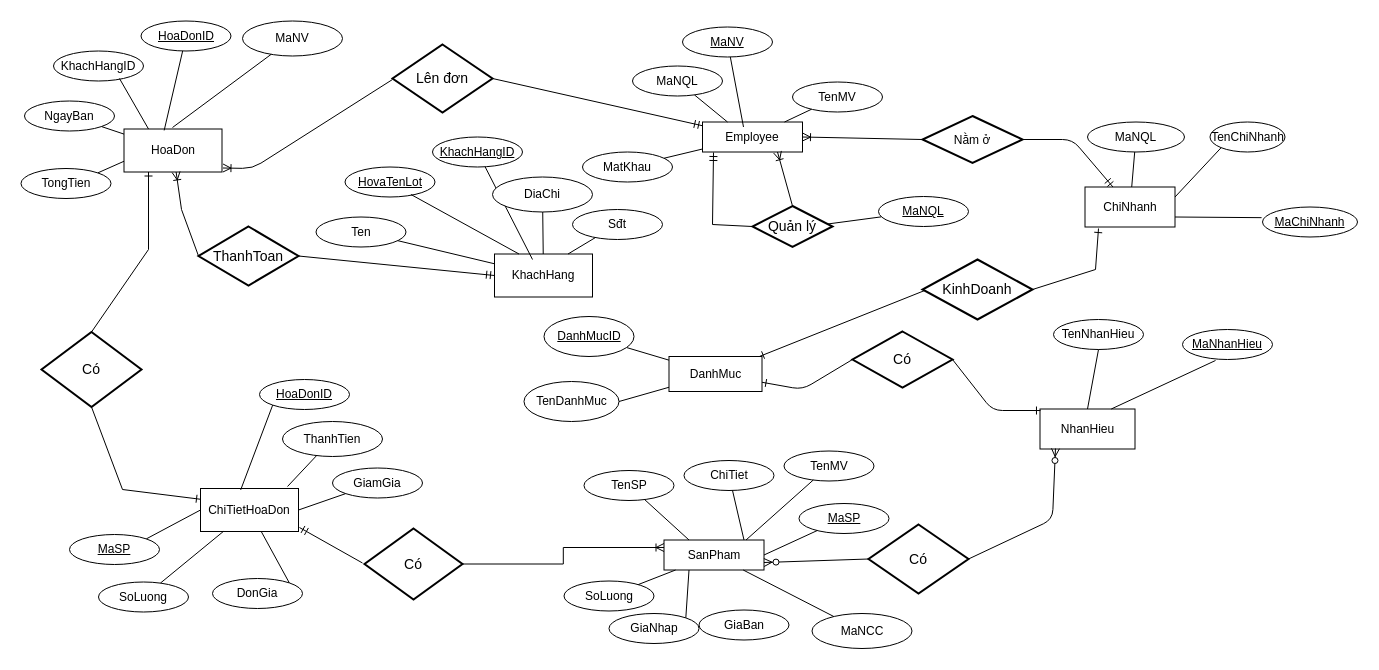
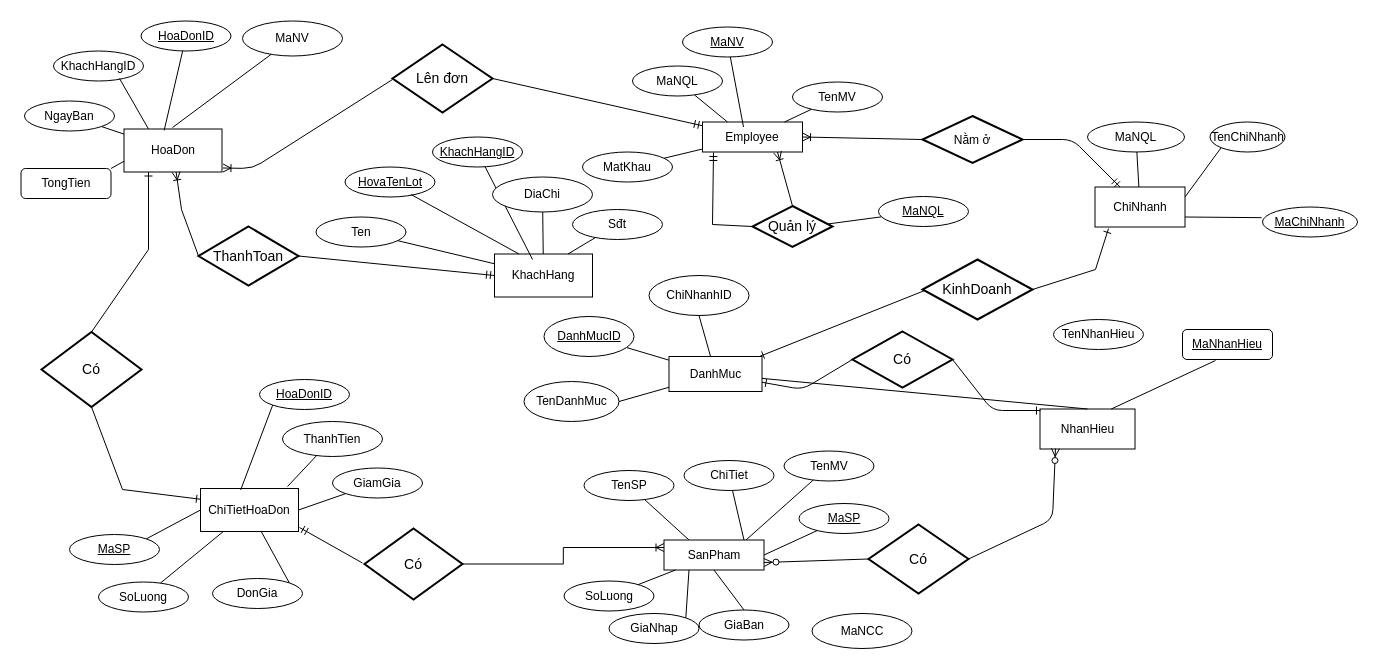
- <mxCell id="81" value="TongTien" style="ellipse;whiteSpace=wrap;html=1;" vertex="1" parent="1"><mxGeometry x="20.5" y="168" width="90" height="30" as="geometry" /></mxCell>
+ <mxCell id="81" value="TongTien" style="whiteSpace=wrap;html=1;rounded=1;" vertex="1" parent="1"><mxGeometry x="20.5" y="168" width="90" height="30" as="geometry" /></mxCell>
- <mxCell id="20" value="ChiNhanh" style="rounded=0;whiteSpace=wrap;html=1;" parent="1" vertex="1"><mxGeometry x="1084.5" y="186.5" width="90" height="40" as="geometry" /></mxCell>
+ <mxCell id="20" value="ChiNhanh" style="rounded=0;whiteSpace=wrap;html=1;" parent="1" vertex="1"><mxGeometry x="1094.5" y="186.5" width="90" height="40" as="geometry" /></mxCell>
+ <mxCell id="32" value="ChiNhanhID" style="ellipse;whiteSpace=wrap;html=1;" parent="1" vertex="1"><mxGeometry x="648.5" y="275" width="100" height="40" as="geometry" /></mxCell>
+ <mxCell id="31" value="" style="edgeStyle=none;rounded=0;orthogonalLoop=1;jettySize=auto;html=1;startArrow=none;startFill=0;endArrow=none;endFill=0;exitX=0.5;exitY=1;exitDx=0;exitDy=0;" parent="1" target="28" edge="1" source="32"><mxGeometry relative="1" as="geometry"><mxPoint x="718.5" y="437" as="targetPoint" /><mxPoint x="748.973" y="340.912" as="sourcePoint" /></mxGeometry></mxCell>
- <mxCell id="35" value="&lt;u&gt;MaNhanHieu&lt;/u&gt;" style="ellipse;whiteSpace=wrap;html=1;" parent="1" vertex="1"><mxGeometry x="1182" y="329" width="90" height="30" as="geometry" /></mxCell>
+ <mxCell id="35" value="&lt;u&gt;MaNhanHieu&lt;/u&gt;" style="whiteSpace=wrap;html=1;rounded=1;" parent="1" vertex="1"><mxGeometry x="1182" y="329" width="90" height="30" as="geometry" /></mxCell>
- <mxCell id="37" value="" style="endArrow=none;html=1;entryX=0.5;entryY=1;entryDx=0;entryDy=0;exitX=0.5;exitY=0;exitDx=0;exitDy=0;" parent="1" source="33" target="36" edge="1"><mxGeometry width="50" height="50" relative="1" as="geometry"><mxPoint x="1112" y="399" as="sourcePoint" /><mxPoint x="1162" y="349" as="targetPoint" /></mxGeometry></mxCell>
+ <mxCell id="37" value="" style="endArrow=none;html=1;exitX=0.5;exitY=0;exitDx=0;exitDy=0;" parent="1" source="33" target="28" edge="1"><mxGeometry width="50" height="50" relative="1" as="geometry"><mxPoint x="1112" y="399" as="sourcePoint" /><mxPoint x="1162" y="349" as="targetPoint" /></mxGeometry></mxCell>
+ <mxCell id="54" value="" style="endArrow=none;html=1;exitX=0.5;exitY=0;exitDx=0;exitDy=0;entryX=0.5;entryY=0;entryDx=0;entryDy=0;" parent="1" source="52" target="39" edge="1"><mxGeometry width="50" height="50" relative="1" as="geometry"><mxPoint x="543.5" y="709.5" as="sourcePoint" /><mxPoint x="593.5" y="659.5" as="targetPoint" /></mxGeometry></mxCell>
- <mxCell id="55" value="" style="endArrow=none;html=1;" parent="1" source="39" target="53" edge="1"><mxGeometry width="50" height="50" relative="1" as="geometry"><mxPoint x="693.5" y="679.5" as="sourcePoint" /><mxPoint x="743.5" y="629.5" as="targetPoint" /></mxGeometry></mxCell>
